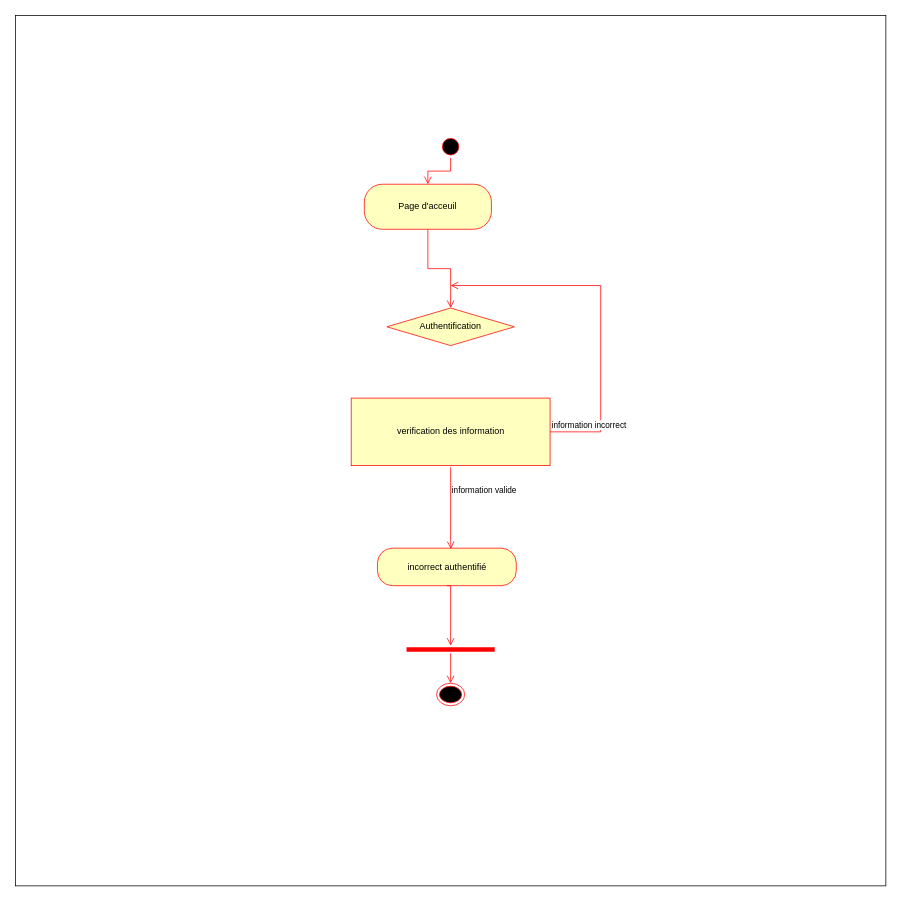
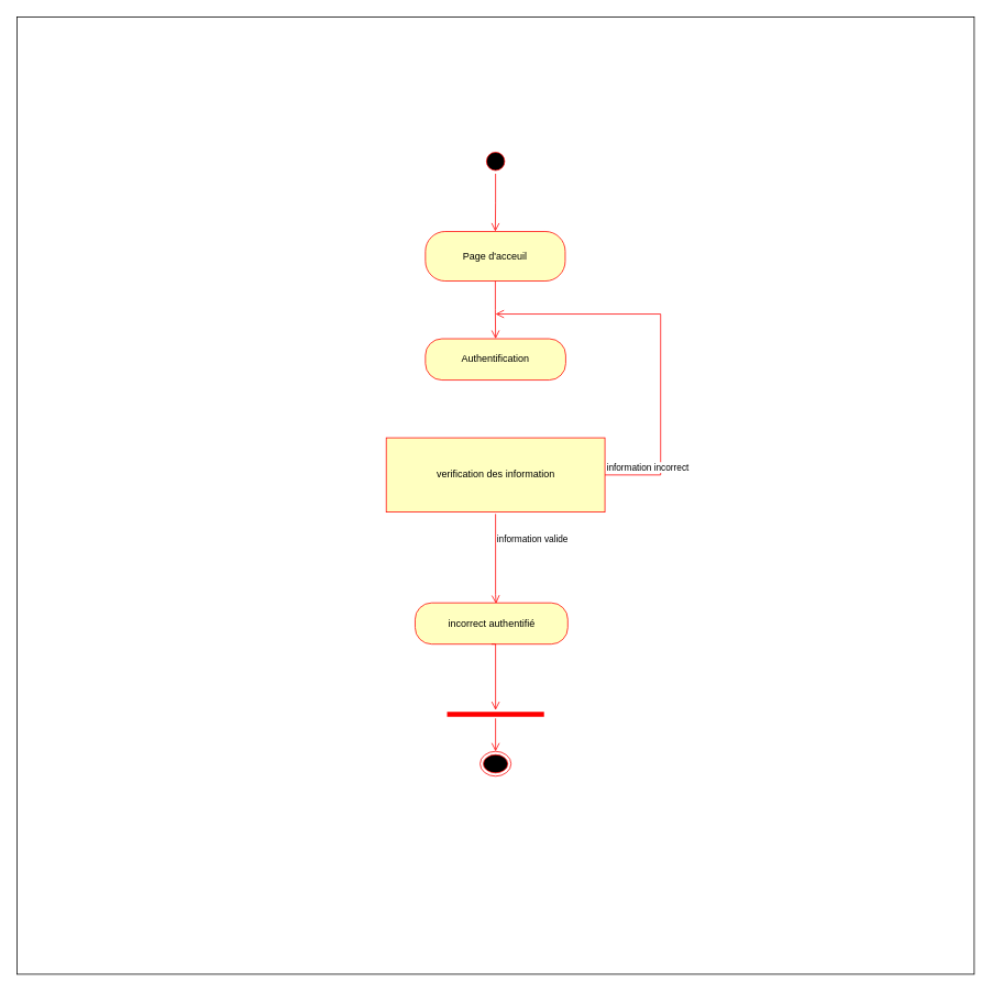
- <mxCell id="5" value="Page d'acceuil" style="rounded=1;whiteSpace=wrap;html=1;arcSize=40;fontColor=#000000;fillColor=#ffffc0;strokeColor=#ff0000;" vertex="1" parent="1"><mxGeometry x="485" y="245" width="169.38" height="60" as="geometry" /></mxCell>
+ <mxCell id="5" value="Page d'acceuil" style="rounded=1;whiteSpace=wrap;html=1;arcSize=40;fontColor=#000000;fillColor=#ffffc0;strokeColor=#ff0000;" vertex="1" parent="1"><mxGeometry x="515" y="280" width="169.38" height="60" as="geometry" /></mxCell>
- <mxCell id="7" value="Authentification" style="rhombus;whiteSpace=wrap;html=1;arcSize=40;fontColor=#000000;fillColor=#ffffc0;strokeColor=#ff0000;" vertex="1" parent="1"><mxGeometry x="515" y="410" width="170" height="50" as="geometry" /></mxCell>
+ <mxCell id="7" value="Authentification" style="rounded=1;whiteSpace=wrap;html=1;arcSize=40;fontColor=#000000;fillColor=#ffffc0;strokeColor=#ff0000;" vertex="1" parent="1"><mxGeometry x="515" y="410" width="170" height="50" as="geometry" /></mxCell>
